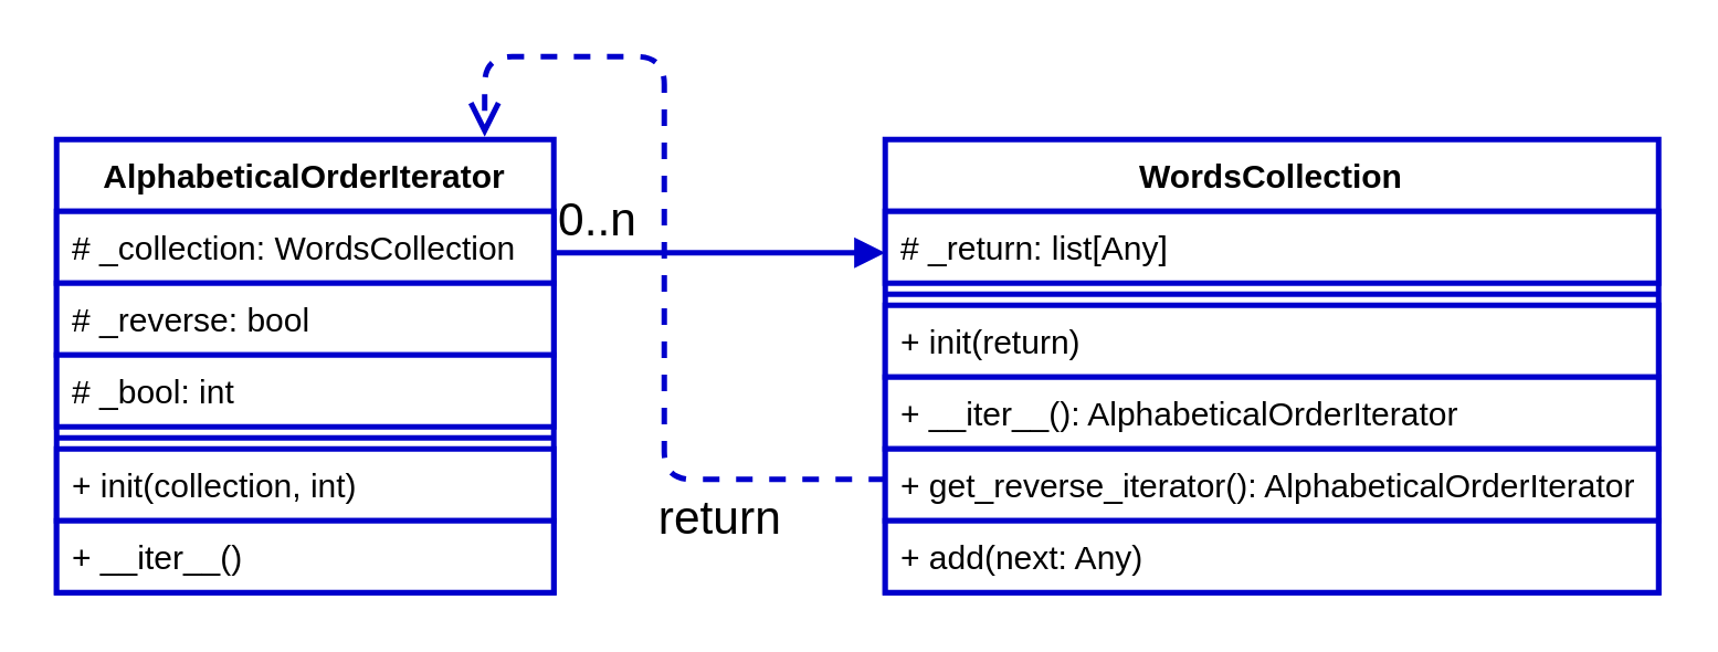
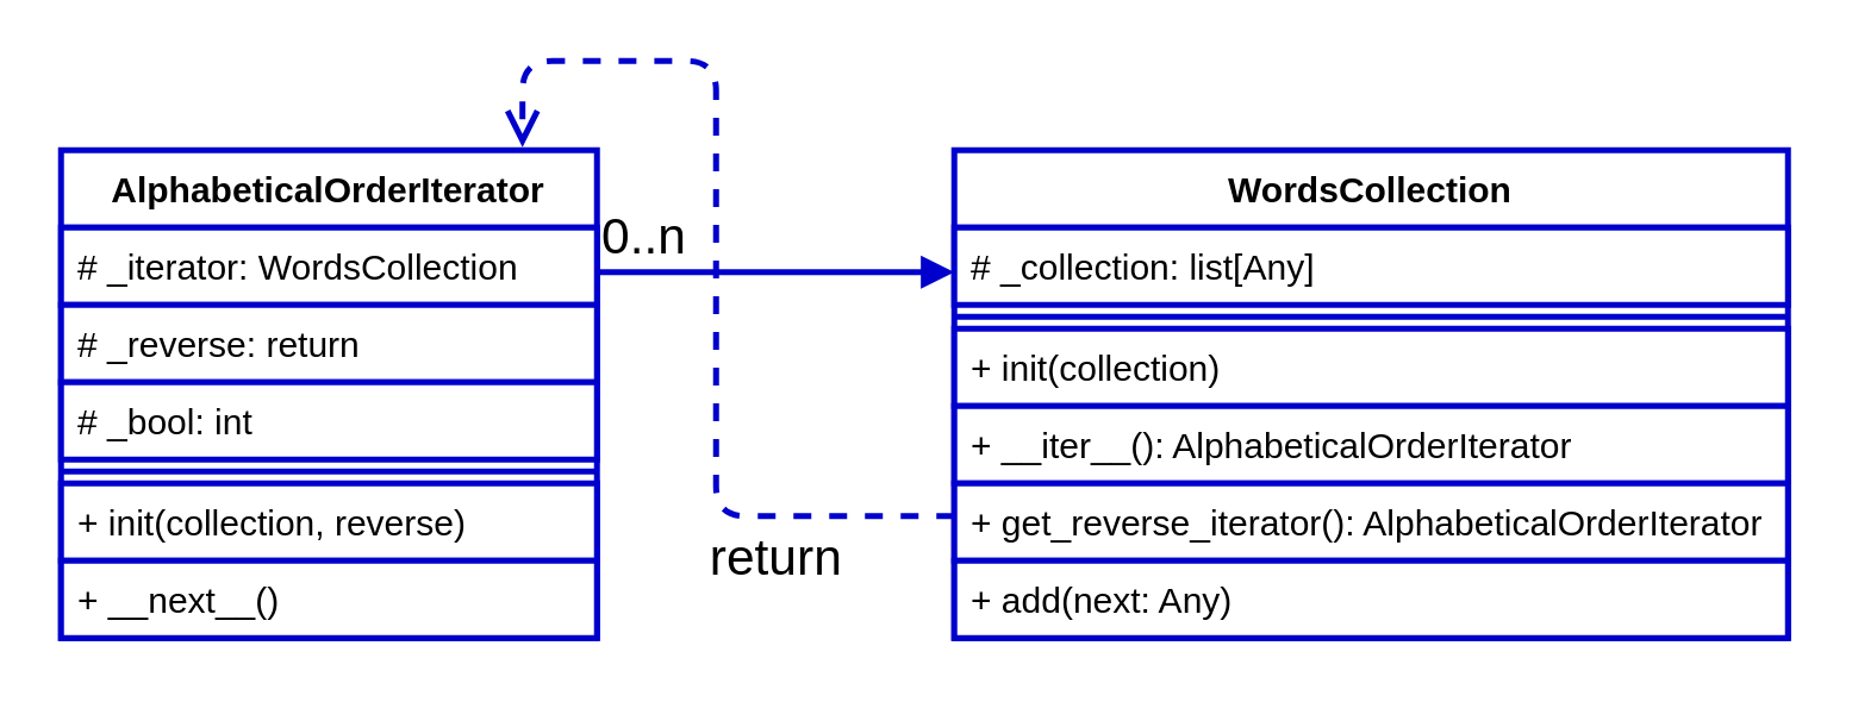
- <mxCell id="10" value="# _collection: WordsCollection" style="text;align=left;verticalAlign=top;spacingLeft=4;spacingRight=4;overflow=hidden;rotatable=0;points=[[0,0.5],[1,0.5]];portConstraint=eastwest;fontColor=#000000;strokeColor=#0000CC;strokeWidth=2;fillColor=#FFFFFF;" vertex="1" parent="9"><mxGeometry y="26" width="180" height="26" as="geometry" /></mxCell>
+ <mxCell id="10" value="# _iterator: WordsCollection" style="text;align=left;verticalAlign=top;spacingLeft=4;spacingRight=4;overflow=hidden;rotatable=0;points=[[0,0.5],[1,0.5]];portConstraint=eastwest;fontColor=#000000;strokeColor=#0000CC;strokeWidth=2;fillColor=#FFFFFF;" vertex="1" parent="9"><mxGeometry y="26" width="180" height="26" as="geometry" /></mxCell>
- <mxCell id="3" value="# _return: list[Any]" style="text;align=left;verticalAlign=top;spacingLeft=4;spacingRight=4;overflow=hidden;rotatable=0;points=[[0,0.5],[1,0.5]];portConstraint=eastwest;fontColor=#000000;strokeColor=#0000CC;strokeWidth=2;fillColor=#FFFFFF;" vertex="1" parent="2"><mxGeometry y="26" width="280" height="26" as="geometry" /></mxCell>
+ <mxCell id="3" value="# _collection: list[Any]" style="text;align=left;verticalAlign=top;spacingLeft=4;spacingRight=4;overflow=hidden;rotatable=0;points=[[0,0.5],[1,0.5]];portConstraint=eastwest;fontColor=#000000;strokeColor=#0000CC;strokeWidth=2;fillColor=#FFFFFF;" vertex="1" parent="2"><mxGeometry y="26" width="280" height="26" as="geometry" /></mxCell>
- <mxCell id="11" value="# _reverse: bool" style="text;align=left;verticalAlign=top;spacingLeft=4;spacingRight=4;overflow=hidden;rotatable=0;points=[[0,0.5],[1,0.5]];portConstraint=eastwest;fontColor=#000000;strokeColor=#0000CC;strokeWidth=2;fillColor=#FFFFFF;" vertex="1" parent="9"><mxGeometry y="52" width="180" height="26" as="geometry" /></mxCell>
+ <mxCell id="11" value="# _reverse: return" style="text;align=left;verticalAlign=top;spacingLeft=4;spacingRight=4;overflow=hidden;rotatable=0;points=[[0,0.5],[1,0.5]];portConstraint=eastwest;fontColor=#000000;strokeColor=#0000CC;strokeWidth=2;fillColor=#FFFFFF;" vertex="1" parent="9"><mxGeometry y="52" width="180" height="26" as="geometry" /></mxCell>
- <mxCell id="5" value="+ init(return)" style="text;align=left;verticalAlign=top;spacingLeft=4;spacingRight=4;overflow=hidden;rotatable=0;points=[[0,0.5],[1,0.5]];portConstraint=eastwest;fontColor=#000000;strokeColor=#0000CC;strokeWidth=2;fillColor=#FFFFFF;" vertex="1" parent="2"><mxGeometry y="60" width="280" height="26" as="geometry" /></mxCell>
+ <mxCell id="5" value="+ init(collection)" style="text;align=left;verticalAlign=top;spacingLeft=4;spacingRight=4;overflow=hidden;rotatable=0;points=[[0,0.5],[1,0.5]];portConstraint=eastwest;fontColor=#000000;strokeColor=#0000CC;strokeWidth=2;fillColor=#FFFFFF;" vertex="1" parent="2"><mxGeometry y="60" width="280" height="26" as="geometry" /></mxCell>
- <mxCell id="14" value="+ init(collection, int)" style="text;align=left;verticalAlign=top;spacingLeft=4;spacingRight=4;overflow=hidden;rotatable=0;points=[[0,0.5],[1,0.5]];portConstraint=eastwest;fontColor=#000000;strokeColor=#0000CC;strokeWidth=2;fillColor=#FFFFFF;" vertex="1" parent="9"><mxGeometry y="112" width="180" height="26" as="geometry" /></mxCell>
+ <mxCell id="14" value="+ init(collection, reverse)" style="text;align=left;verticalAlign=top;spacingLeft=4;spacingRight=4;overflow=hidden;rotatable=0;points=[[0,0.5],[1,0.5]];portConstraint=eastwest;fontColor=#000000;strokeColor=#0000CC;strokeWidth=2;fillColor=#FFFFFF;" vertex="1" parent="9"><mxGeometry y="112" width="180" height="26" as="geometry" /></mxCell>
- <mxCell id="15" value="+ __iter__()" style="text;align=left;verticalAlign=top;spacingLeft=4;spacingRight=4;overflow=hidden;rotatable=0;points=[[0,0.5],[1,0.5]];portConstraint=eastwest;fontColor=#000000;strokeColor=#0000CC;strokeWidth=2;fillColor=#FFFFFF;" vertex="1" parent="9"><mxGeometry y="138" width="180" height="26" as="geometry" /></mxCell>
+ <mxCell id="15" value="+ __next__()" style="text;align=left;verticalAlign=top;spacingLeft=4;spacingRight=4;overflow=hidden;rotatable=0;points=[[0,0.5],[1,0.5]];portConstraint=eastwest;fontColor=#000000;strokeColor=#0000CC;strokeWidth=2;fillColor=#FFFFFF;" vertex="1" parent="9"><mxGeometry y="138" width="180" height="26" as="geometry" /></mxCell>
